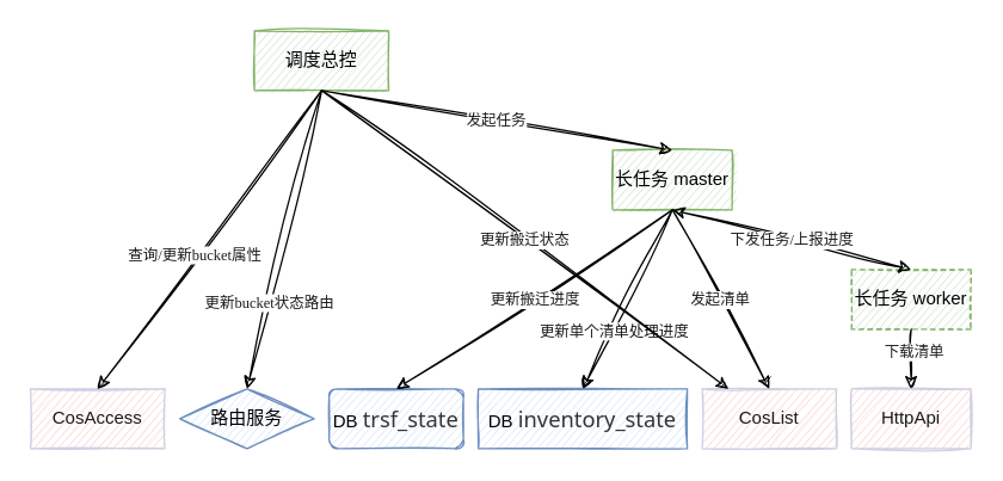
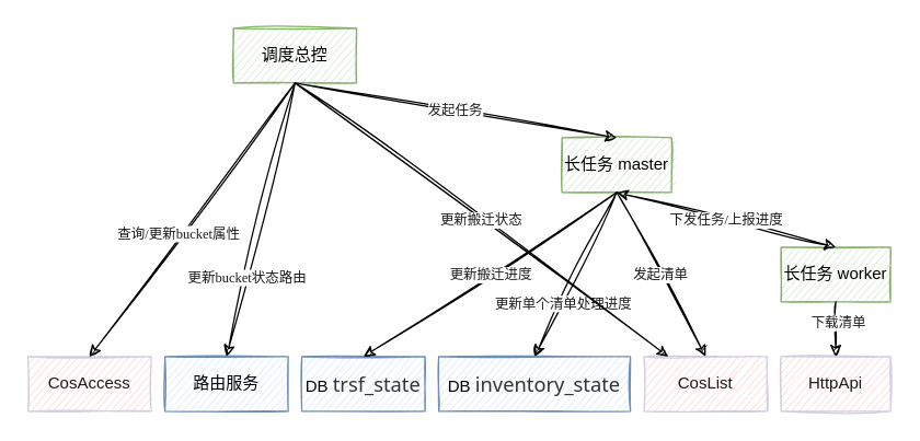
- <mxCell id="8" value="长任务 worker" style="rounded=0;whiteSpace=wrap;html=1;sketch=1;fillColor=#d5e8d4;strokeColor=#82b366;dashed=1;" vertex="1" parent="1"><mxGeometry x="570" y="180" width="80" height="40" as="geometry" /></mxCell>
+ <mxCell id="8" value="长任务 worker" style="rounded=0;whiteSpace=wrap;html=1;sketch=1;fillColor=#d5e8d4;strokeColor=#82b366;" vertex="1" parent="1"><mxGeometry x="570" y="180" width="80" height="40" as="geometry" /></mxCell>
- <mxCell id="10" value="路由服务" style="rhombus;whiteSpace=wrap;html=1;sketch=1;fillColor=#dae8fc;strokeColor=#6c8ebf;" vertex="1" parent="1"><mxGeometry x="120" y="260" width="90" height="40" as="geometry" /></mxCell>
+ <mxCell id="10" value="路由服务" style="rounded=0;whiteSpace=wrap;html=1;sketch=1;fillColor=#dae8fc;strokeColor=#6c8ebf;" vertex="1" parent="1"><mxGeometry x="120" y="260" width="90" height="40" as="geometry" /></mxCell>
- <mxCell id="4" value="DB&amp;nbsp;&lt;span style=&quot;color: rgb(51, 51, 51); font-family: system-ui, -apple-system, BlinkMacSystemFont, &amp;quot;Segoe UI&amp;quot;, Roboto, &amp;quot;Helvetica Neue&amp;quot;, Helvetica, sans-serif, &amp;quot;Apple Color Emoji&amp;quot;, &amp;quot;Segoe UI Emoji&amp;quot;, &amp;quot;Segoe UI Symbol&amp;quot;, &amp;quot;Noto Color emoji&amp;quot;, &amp;quot;Helvetica Neue&amp;quot;, Helvetica, &amp;quot;PingFang SC&amp;quot;, &amp;quot;Microsoft YaHei&amp;quot;, &amp;quot;Source Han Sans SC&amp;quot;, &amp;quot;Noto Sans CJK SC&amp;quot;, &amp;quot;WenQuanYi Micro Hei&amp;quot;, sans-serif; font-size: 11pt; letter-spacing: 0pt; text-align: start; background-color: initial;&quot;&gt;trsf_state&lt;/span&gt;&lt;div style=&quot;font-size: medium; text-align: start;&quot; data-hash=&quot;4a2eae2283cb19f4d7de81609b2f56e9&quot; data-version=&quot;3.0.0&quot;&gt;&lt;/div&gt;" style="whiteSpace=wrap;html=1;sketch=1;fillColor=#dae8fc;strokeColor=#6c8ebf;rounded=1;" vertex="1" parent="1"><mxGeometry x="220" y="260" width="90" height="40" as="geometry" /></mxCell>
+ <mxCell id="4" value="DB&amp;nbsp;&lt;span style=&quot;color: rgb(51, 51, 51); font-family: system-ui, -apple-system, BlinkMacSystemFont, &amp;quot;Segoe UI&amp;quot;, Roboto, &amp;quot;Helvetica Neue&amp;quot;, Helvetica, sans-serif, &amp;quot;Apple Color Emoji&amp;quot;, &amp;quot;Segoe UI Emoji&amp;quot;, &amp;quot;Segoe UI Symbol&amp;quot;, &amp;quot;Noto Color emoji&amp;quot;, &amp;quot;Helvetica Neue&amp;quot;, Helvetica, &amp;quot;PingFang SC&amp;quot;, &amp;quot;Microsoft YaHei&amp;quot;, &amp;quot;Source Han Sans SC&amp;quot;, &amp;quot;Noto Sans CJK SC&amp;quot;, &amp;quot;WenQuanYi Micro Hei&amp;quot;, sans-serif; font-size: 11pt; letter-spacing: 0pt; text-align: start; background-color: initial;&quot;&gt;trsf_state&lt;/span&gt;&lt;div style=&quot;font-size: medium; text-align: start;&quot; data-hash=&quot;4a2eae2283cb19f4d7de81609b2f56e9&quot; data-version=&quot;3.0.0&quot;&gt;&lt;/div&gt;" style="rounded=0;whiteSpace=wrap;html=1;sketch=1;fillColor=#dae8fc;strokeColor=#6c8ebf;" vertex="1" parent="1"><mxGeometry x="220" y="260" width="90" height="40" as="geometry" /></mxCell>
